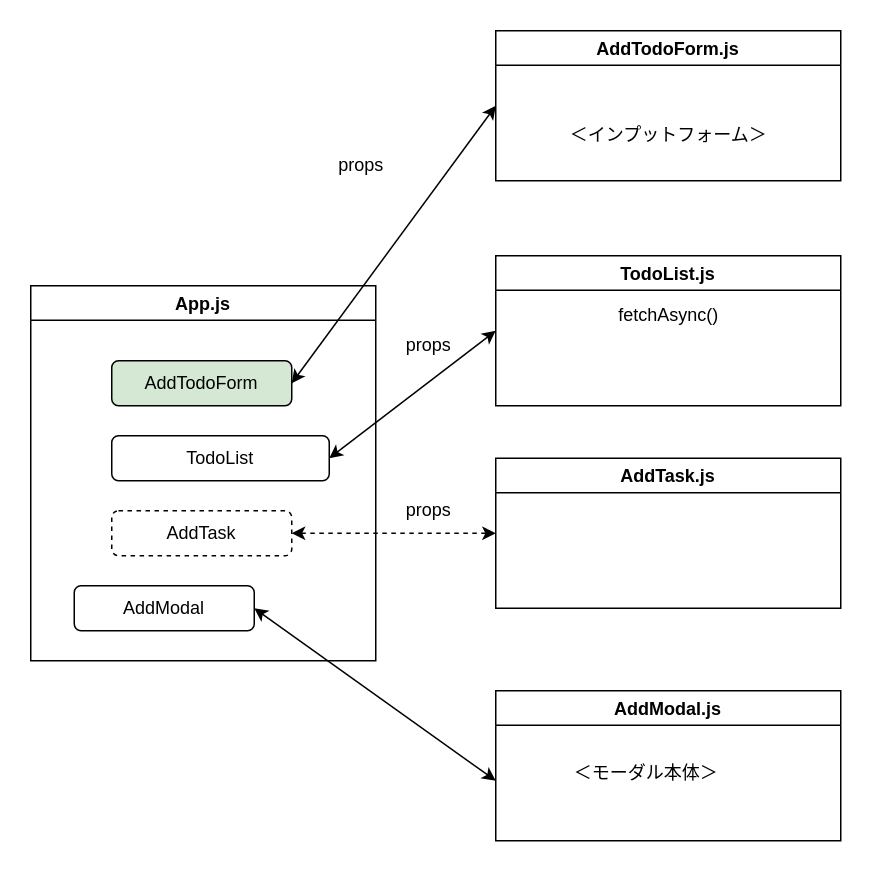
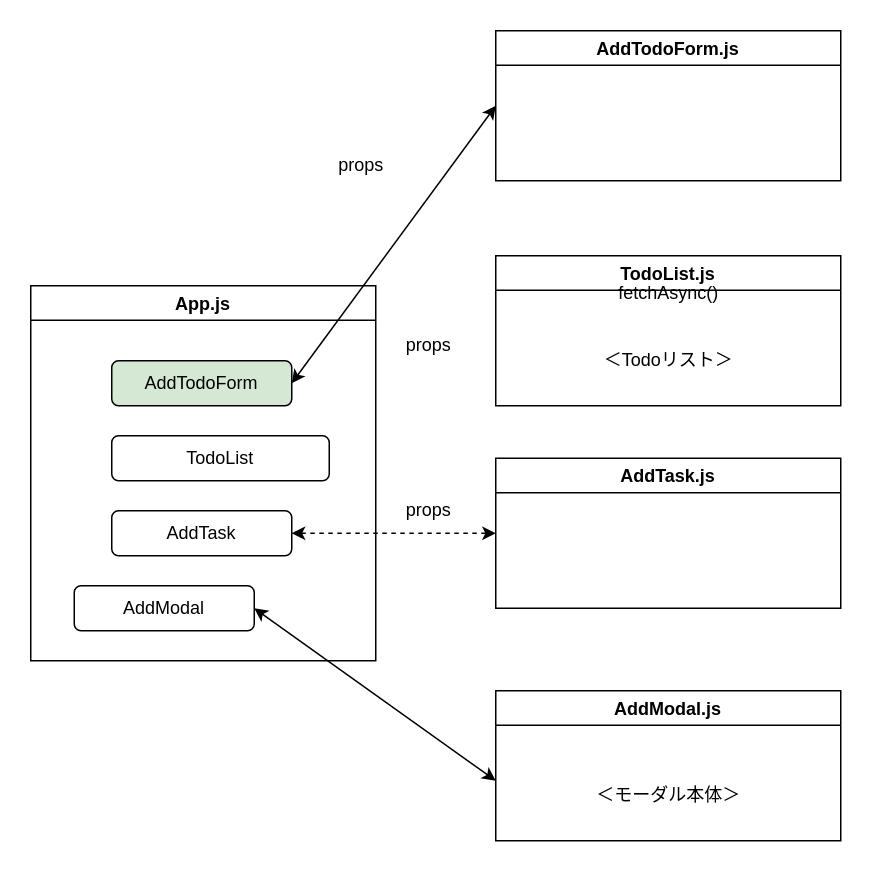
- <mxCell id="8" value="＜インプットフォーム＞" style="text;html=1;align=center;verticalAlign=middle;resizable=0;points=[];autosize=1;strokeColor=none;fillColor=none;" vertex="1" parent="7"><mxGeometry x="40" y="60" width="150" height="20" as="geometry" /></mxCell>
- <mxCell id="13" value="fetchAsync()" style="text;html=1;align=center;verticalAlign=middle;resizable=0;points=[];autosize=1;strokeColor=none;fillColor=none;" vertex="1" parent="11"><mxGeometry x="75" y="30" width="80" height="20" as="geometry" /></mxCell>
+ <mxCell id="13" value="fetchAsync()" style="text;html=1;align=center;verticalAlign=middle;resizable=0;points=[];autosize=1;strokeColor=none;fillColor=none;" vertex="1" parent="11"><mxGeometry x="75" y="15" width="80" height="20" as="geometry" /></mxCell>
+ <mxCell id="12" value="＜Todoリスト＞" style="text;html=1;align=center;verticalAlign=middle;resizable=0;points=[];autosize=1;strokeColor=none;fillColor=none;" vertex="1" parent="11"><mxGeometry x="65" y="60" width="100" height="20" as="geometry" /></mxCell>
- <mxCell id="14" value="" style="endArrow=classic;startArrow=classic;html=1;exitX=1;exitY=0.5;exitDx=0;exitDy=0;entryX=0;entryY=0.5;entryDx=0;entryDy=0;" edge="1" parent="1" source="4" target="11"><mxGeometry width="50" height="50" relative="1" as="geometry"><mxPoint x="204" y="265" as="sourcePoint" /><mxPoint x="340" y="80" as="targetPoint" /></mxGeometry></mxCell>
- <mxCell id="5" value="AddTask" style="rounded=1;whiteSpace=wrap;html=1;dashed=1;" vertex="1" parent="2"><mxGeometry x="54" y="150" width="120" height="30" as="geometry" /></mxCell>
+ <mxCell id="5" value="AddTask" style="rounded=1;whiteSpace=wrap;html=1;" vertex="1" parent="2"><mxGeometry x="54" y="150" width="120" height="30" as="geometry" /></mxCell>
- <mxCell id="20" value="＜モーダル本体＞" style="text;html=1;align=center;verticalAlign=middle;resizable=0;points=[];autosize=1;strokeColor=none;fillColor=none;" vertex="1" parent="19"><mxGeometry x="45" y="45" width="110" height="20" as="geometry" /></mxCell>
+ <mxCell id="20" value="＜モーダル本体＞" style="text;html=1;align=center;verticalAlign=middle;resizable=0;points=[];autosize=1;strokeColor=none;fillColor=none;" vertex="1" parent="19"><mxGeometry x="60" y="60" width="110" height="20" as="geometry" /></mxCell>
